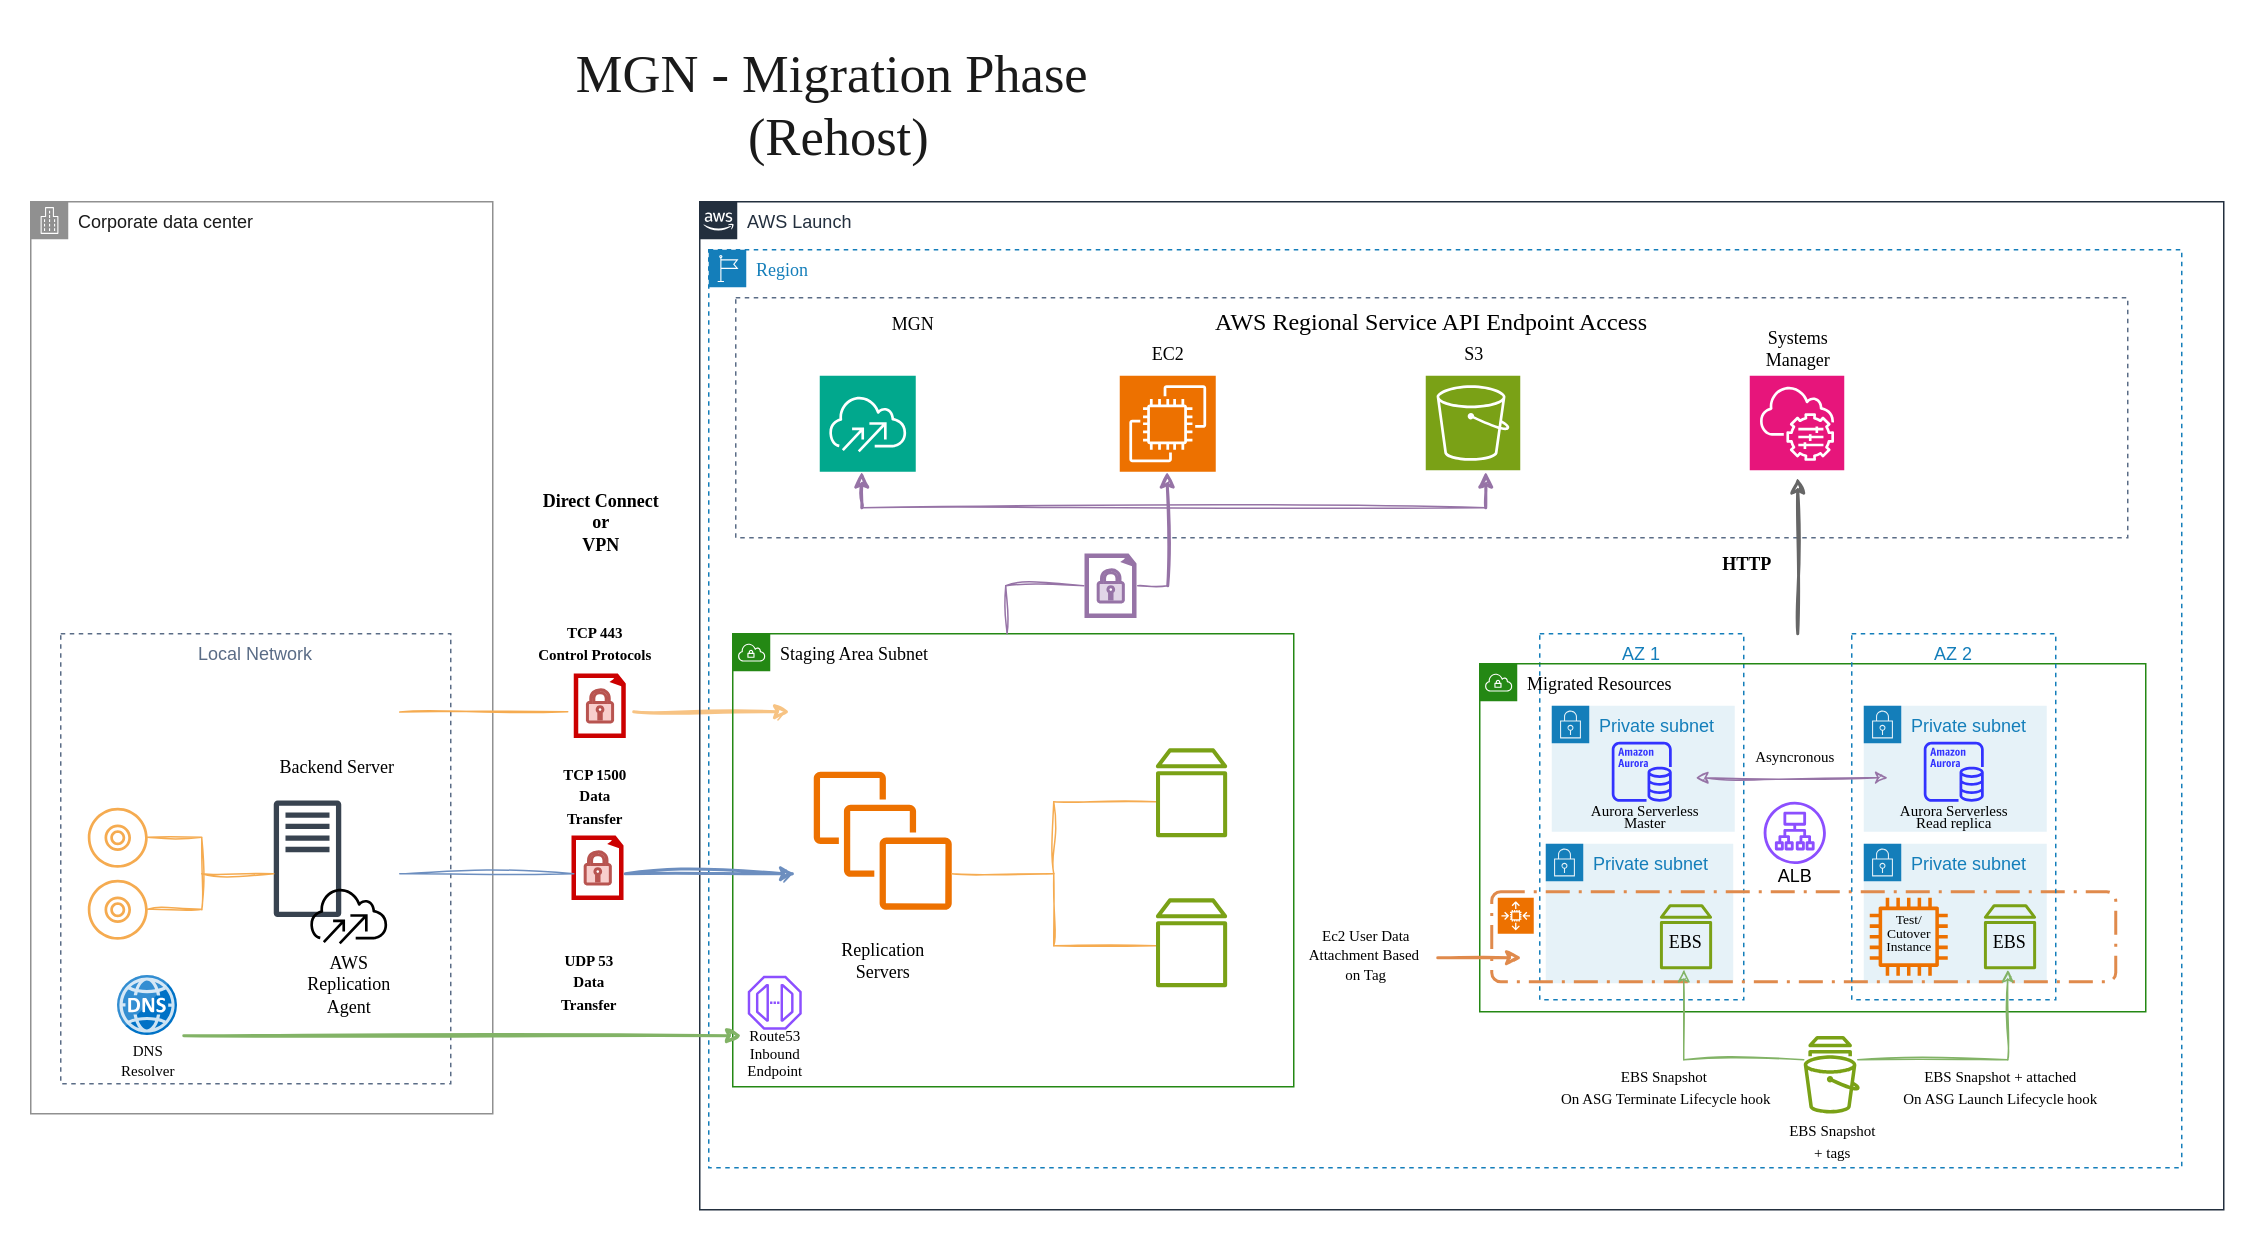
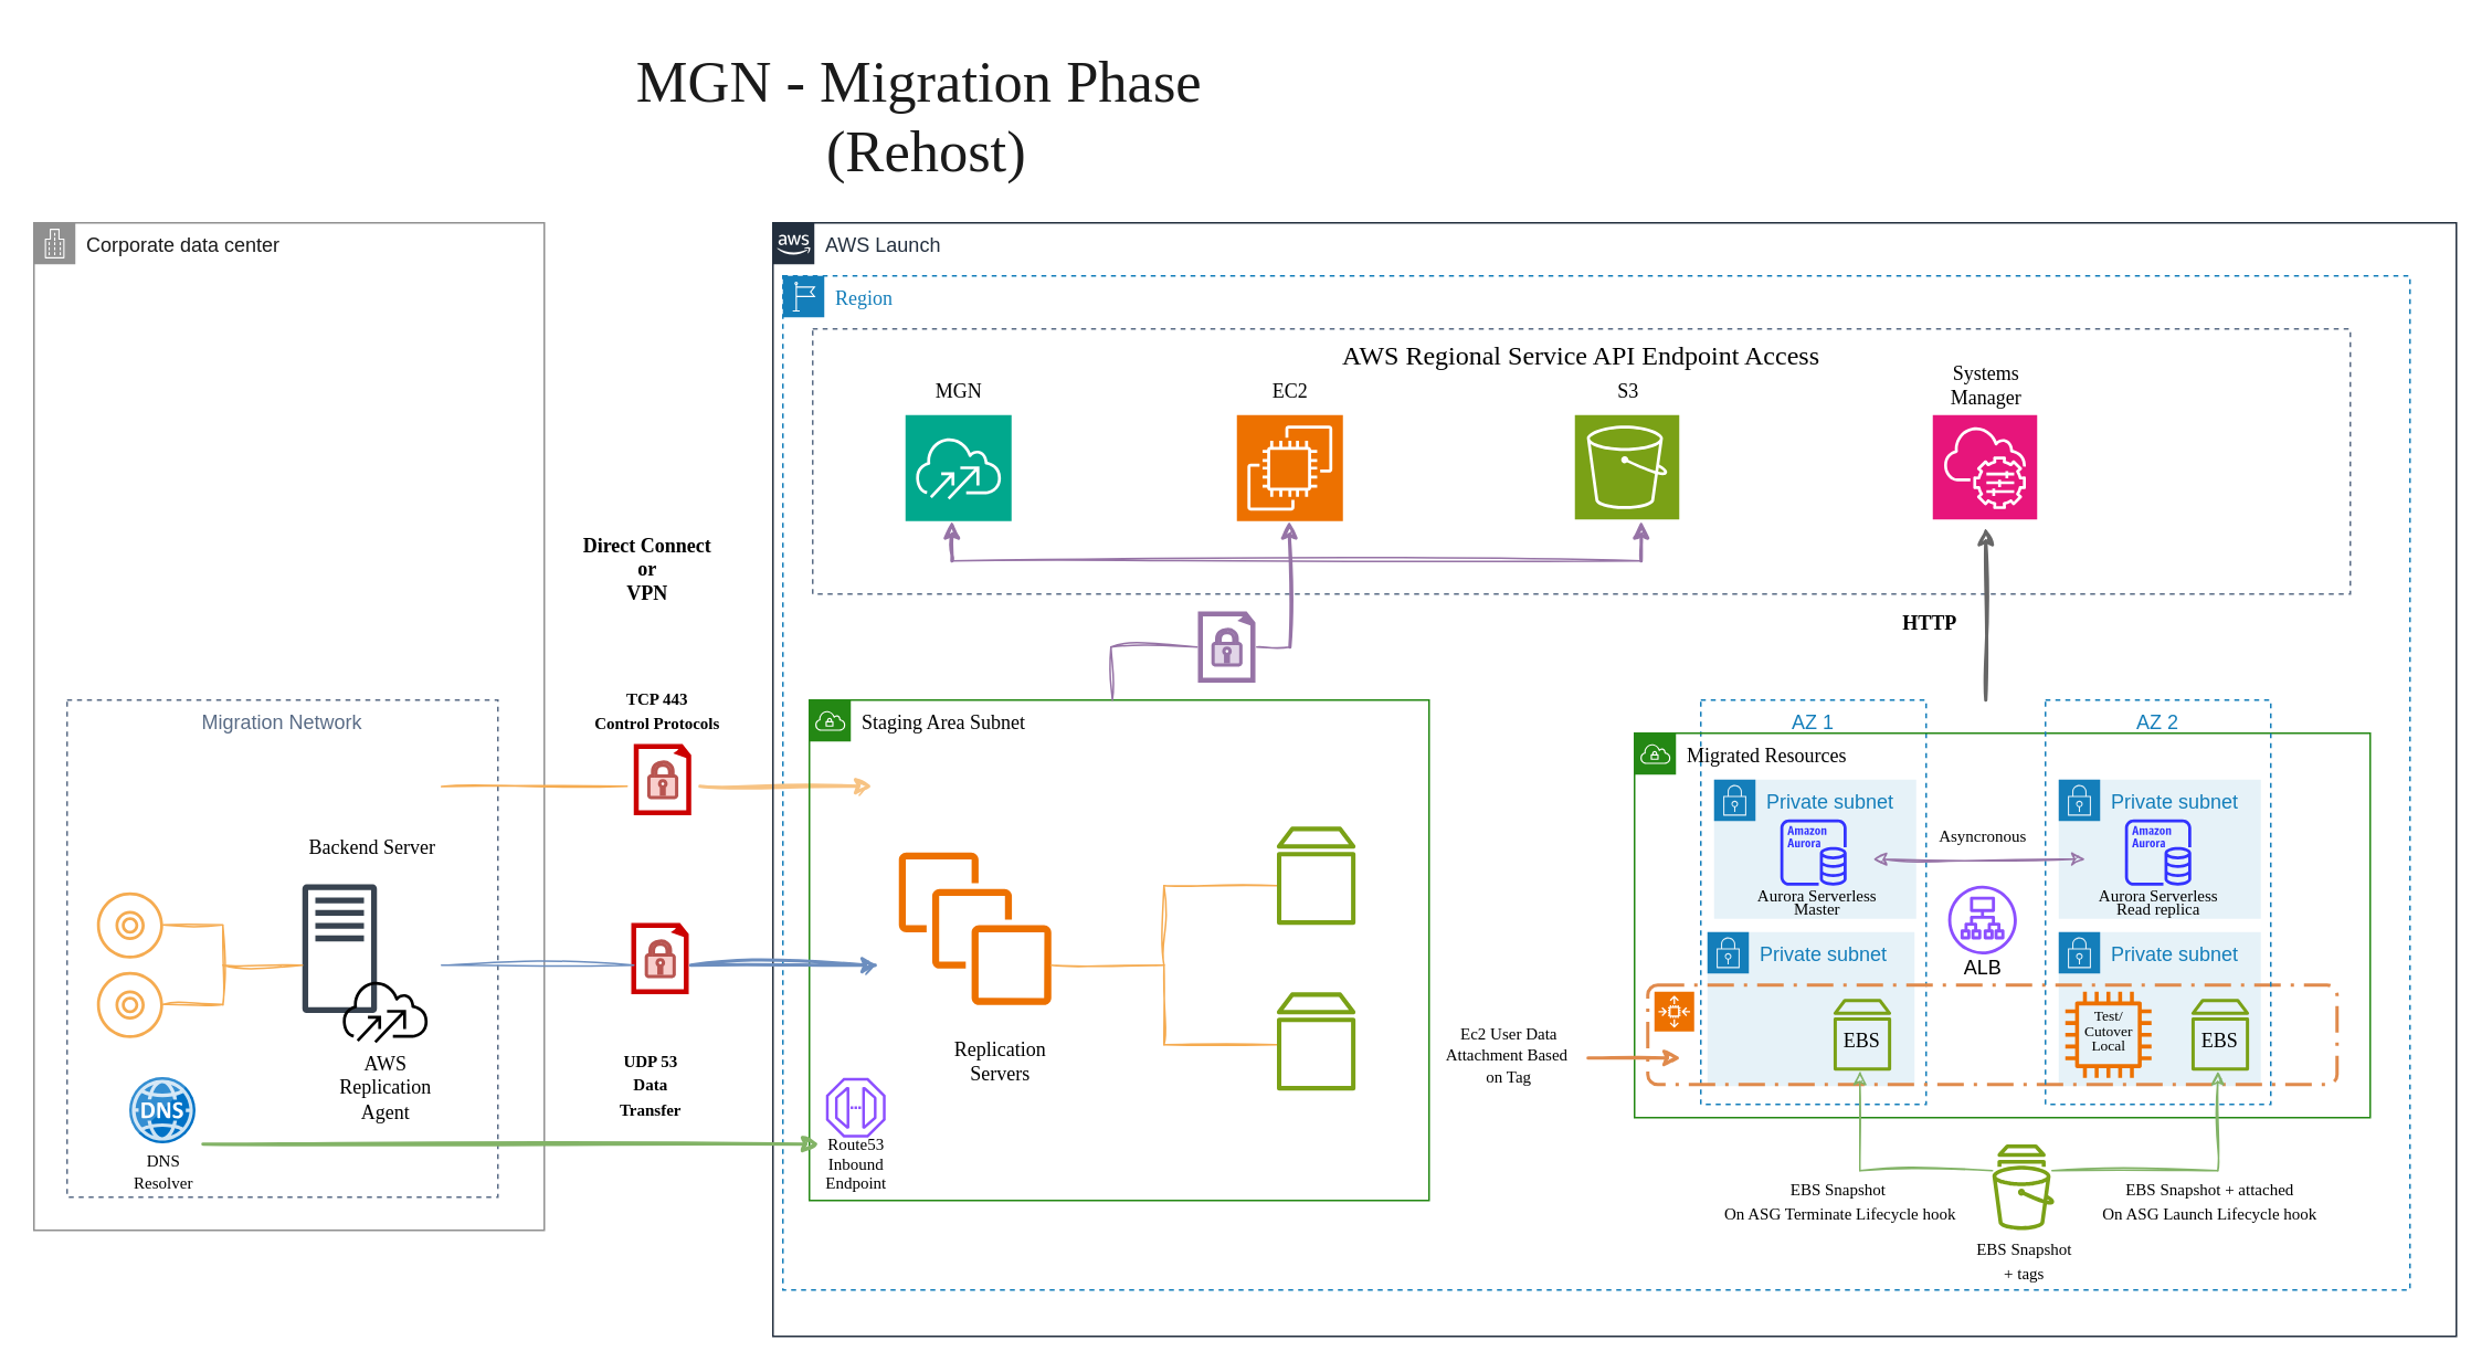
- <mxCell id="39" value="&lt;font data-font-src=&quot;https://fonts.googleapis.com/css?family=Architects+Daughter&quot; face=&quot;Architects Daughter&quot;&gt;MGN&lt;/font&gt;" style="text;html=1;align=center;verticalAlign=middle;resizable=0;points=[];autosize=1;strokeColor=none;fillColor=none;" parent="20" vertex="1"><mxGeometry x="118" y="68" width="48" height="28" as="geometry" /></mxCell>
+ <mxCell id="39" value="&lt;font data-font-src=&quot;https://fonts.googleapis.com/css?family=Architects+Daughter&quot; face=&quot;Architects Daughter&quot;&gt;MGN&lt;/font&gt;" style="text;html=1;align=center;verticalAlign=middle;resizable=0;points=[];autosize=1;strokeColor=none;fillColor=none;" parent="20" vertex="1"><mxGeometry x="88" y="88" width="48" height="28" as="geometry" /></mxCell>
- <mxCell id="93" value="&lt;font data-font-src=&quot;https://fonts.googleapis.com/css?family=Architects+Daughter&quot; face=&quot;Architects Daughter&quot;&gt;&lt;b&gt;Direct Connect&lt;br&gt;or&lt;br&gt;VPN&lt;/b&gt;&lt;/font&gt;" style="text;html=1;align=center;verticalAlign=middle;resizable=0;points=[];autosize=1;strokeColor=none;fillColor=none;" parent="1" vertex="1"><mxGeometry x="345.5" y="318" width="108" height="60" as="geometry" /></mxCell>
+ <mxCell id="93" value="&lt;font data-font-src=&quot;https://fonts.googleapis.com/css?family=Architects+Daughter&quot; face=&quot;Architects Daughter&quot;&gt;&lt;b&gt;Direct Connect&lt;br&gt;or&lt;br&gt;VPN&lt;/b&gt;&lt;/font&gt;" style="text;html=1;align=center;verticalAlign=middle;resizable=0;points=[];autosize=1;strokeColor=none;fillColor=none;" parent="1" vertex="1"><mxGeometry x="335.5" y="313" width="108" height="60" as="geometry" /></mxCell>
- <mxCell id="4" value="Local Network" style="fillColor=none;strokeColor=#5A6C86;dashed=1;verticalAlign=top;fontStyle=0;fontColor=#5A6C86;whiteSpace=wrap;html=1;" parent="3" vertex="1"><mxGeometry x="20" y="288" width="260" height="300" as="geometry" /></mxCell>
+ <mxCell id="4" value="Migration Network" style="fillColor=none;strokeColor=#5A6C86;dashed=1;verticalAlign=top;fontStyle=0;fontColor=#5A6C86;whiteSpace=wrap;html=1;" parent="3" vertex="1"><mxGeometry x="20" y="288" width="260" height="300" as="geometry" /></mxCell>
- <mxCell id="90" value="&lt;font style=&quot;font-size: 10px;&quot; data-font-src=&quot;https://fonts.googleapis.com/css?family=Architects+Daughter&quot; face=&quot;Architects Daughter&quot;&gt;&lt;b&gt;TCP 1500&lt;br&gt;Data&lt;br&gt;Transfer&lt;/b&gt;&lt;/font&gt;" style="text;html=1;align=center;verticalAlign=middle;resizable=0;points=[];autosize=1;strokeColor=none;fillColor=none;" parent="1" vertex="1"><mxGeometry x="362" y="502" width="68" height="56" as="geometry" /></mxCell>
- <mxCell id="89" value="&lt;p style=&quot;line-height: 100%; font-size: 9px;&quot;&gt;&lt;font style=&quot;font-size: 9px;&quot; data-font-src=&quot;https://fonts.googleapis.com/css?family=Architects+Daughter&quot; face=&quot;Architects Daughter&quot;&gt;Test/&lt;br&gt;Cutover&lt;br&gt;Instance&lt;/font&gt;&lt;/p&gt;" style="text;html=1;align=center;verticalAlign=middle;resizable=0;points=[];autosize=1;strokeColor=none;fillColor=none;" parent="20" vertex="1"><mxGeometry x="778" y="458" width="56" height="60" as="geometry" /></mxCell>
+ <mxCell id="89" value="&lt;p style=&quot;line-height: 100%; font-size: 9px;&quot;&gt;&lt;font style=&quot;font-size: 9px;&quot; data-font-src=&quot;https://fonts.googleapis.com/css?family=Architects+Daughter&quot; face=&quot;Architects Daughter&quot;&gt;Test/&lt;br&gt;Cutover&lt;br&gt;Local&lt;/font&gt;&lt;/p&gt;" style="text;html=1;align=center;verticalAlign=middle;resizable=0;points=[];autosize=1;strokeColor=none;fillColor=none;" parent="20" vertex="1"><mxGeometry x="778" y="458" width="56" height="60" as="geometry" /></mxCell>
- <mxCell id="24" value="&lt;font data-font-src=&quot;https://fonts.googleapis.com/css?family=Architects+Daughter&quot; face=&quot;Architects Daughter&quot;&gt;Replication &lt;br&gt;Servers&lt;/font&gt;" style="text;html=1;align=center;verticalAlign=middle;resizable=0;points=[];autosize=1;strokeColor=none;fillColor=none;" parent="22" vertex="1"><mxGeometry x="60" y="196" width="80" height="44" as="geometry" /></mxCell>
+ <mxCell id="24" value="&lt;font data-font-src=&quot;https://fonts.googleapis.com/css?family=Architects+Daughter&quot; face=&quot;Architects Daughter&quot;&gt;Replication &lt;br&gt;Servers&lt;/font&gt;" style="text;html=1;align=center;verticalAlign=middle;resizable=0;points=[];autosize=1;strokeColor=none;fillColor=none;" parent="22" vertex="1"><mxGeometry x="75" y="196" width="80" height="44" as="geometry" /></mxCell>
